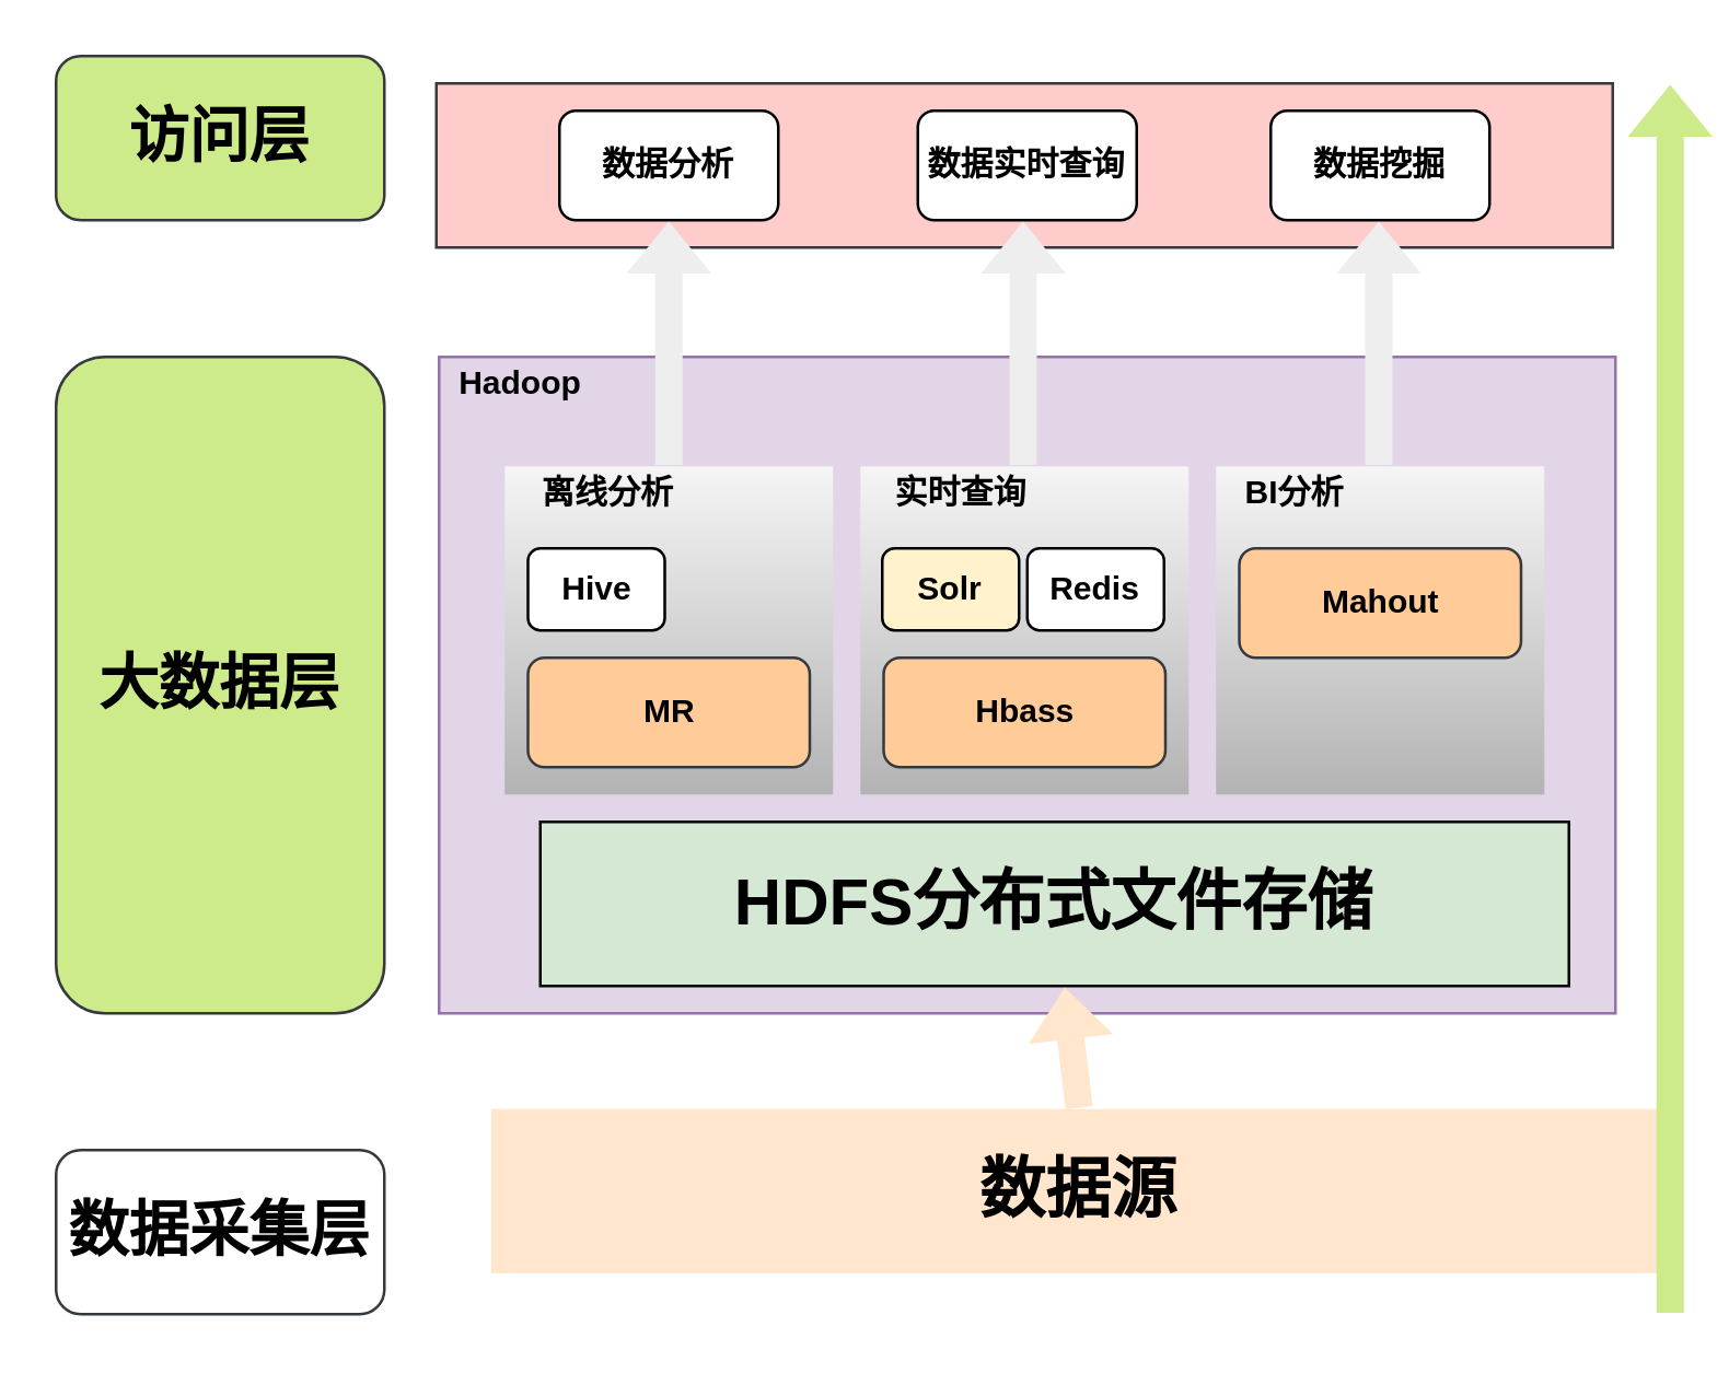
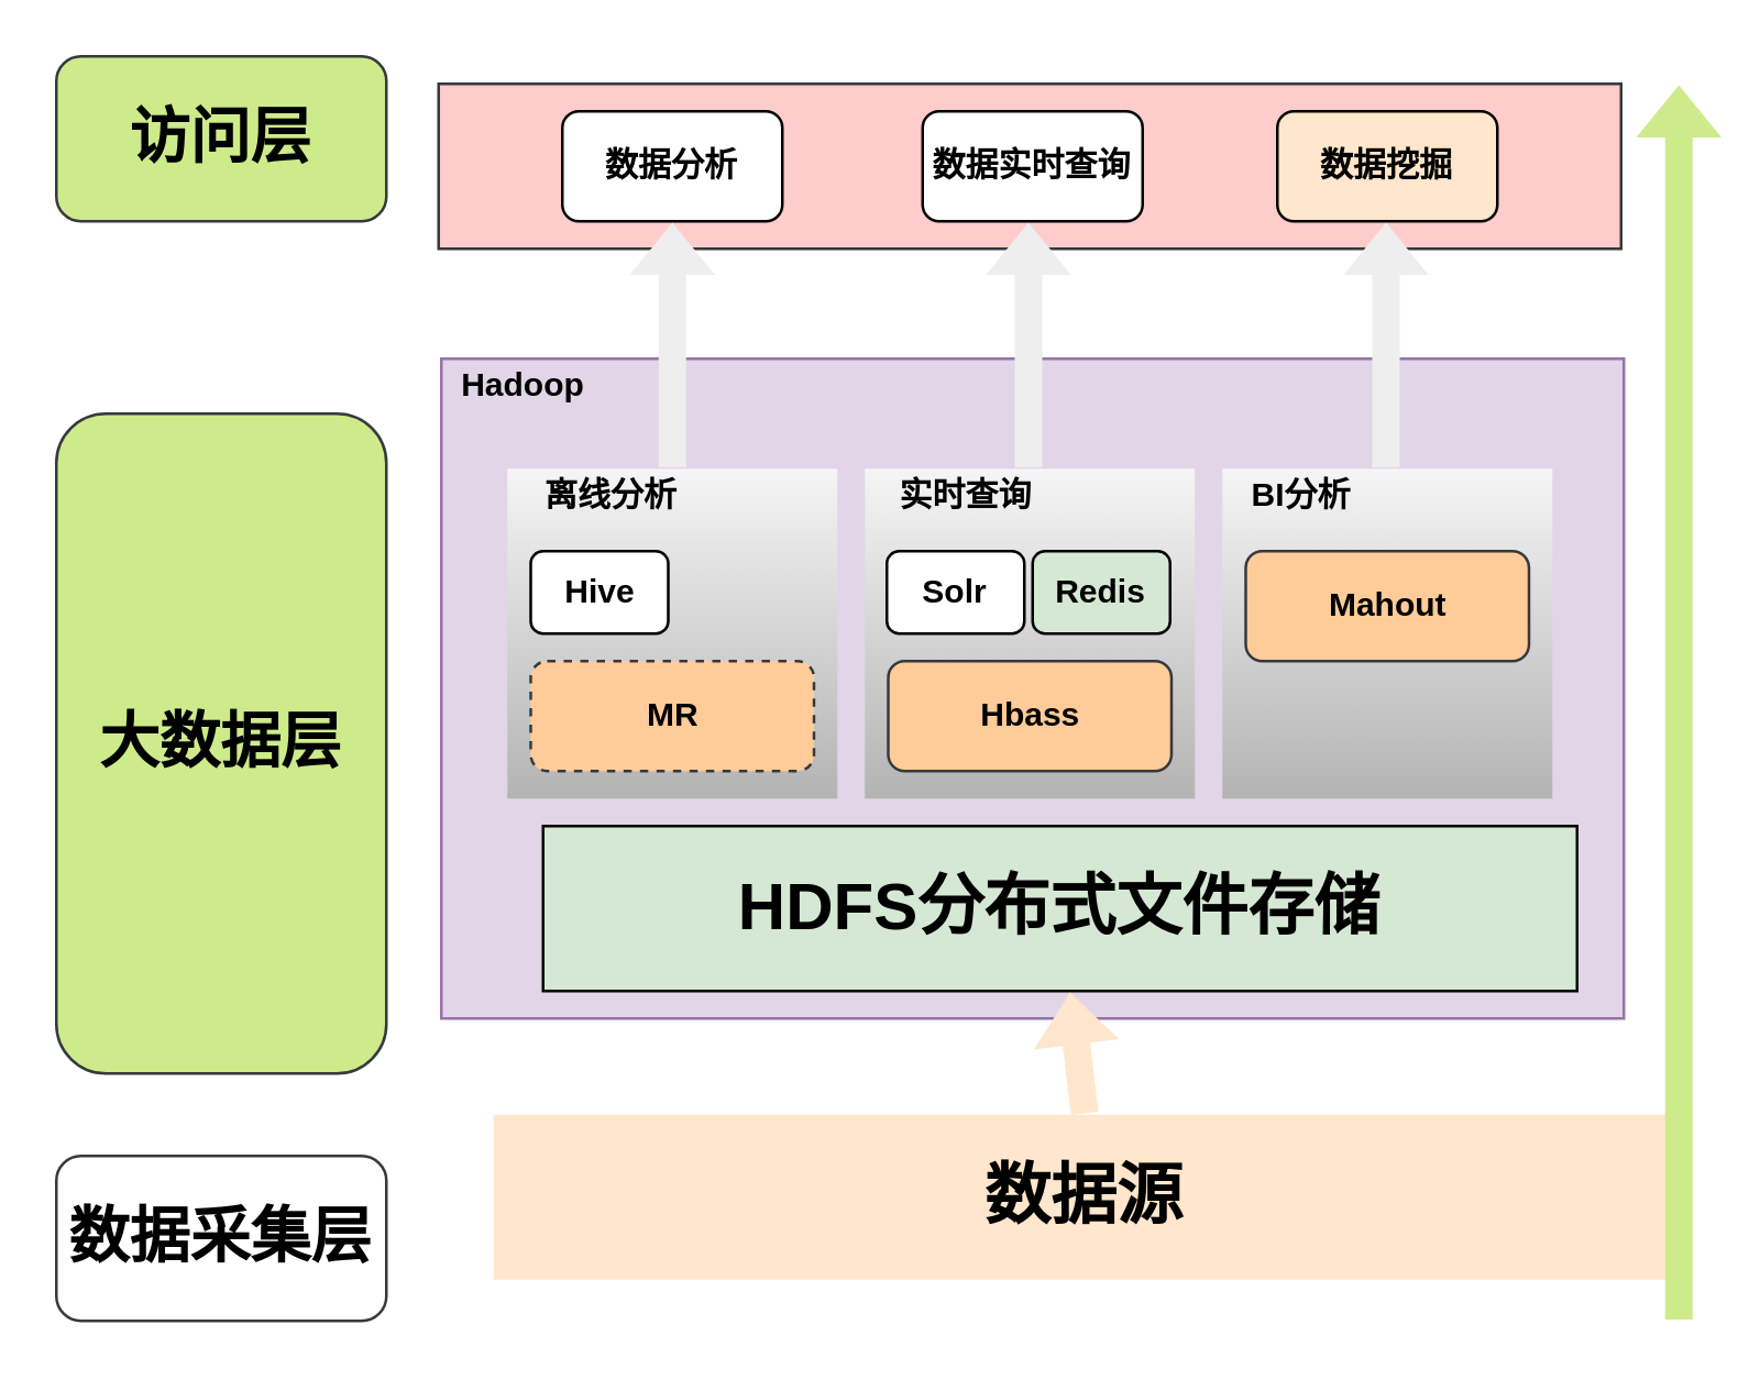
- <mxCell id="22" value="数据挖掘" style="rounded=1;whiteSpace=wrap;html=1;strokeColor=#000000;fontStyle=1" parent="1" vertex="1"><mxGeometry x="464" y="40" width="80" height="40" as="geometry" /></mxCell>
+ <mxCell id="22" value="数据挖掘" style="rounded=1;whiteSpace=wrap;html=1;strokeColor=#000000;fontStyle=1;fillColor=#ffe6cc;" parent="1" vertex="1"><mxGeometry x="464" y="40" width="80" height="40" as="geometry" /></mxCell>
- <mxCell id="17" value="Solr" style="rounded=1;whiteSpace=wrap;html=1;strokeColor=#000000;fontStyle=1;fillColor=#fff2cc;" parent="1" vertex="1"><mxGeometry x="322" y="200" width="50" height="30" as="geometry" /></mxCell>
+ <mxCell id="17" value="Solr" style="rounded=1;whiteSpace=wrap;html=1;strokeColor=#000000;fontStyle=1" parent="1" vertex="1"><mxGeometry x="322" y="200" width="50" height="30" as="geometry" /></mxCell>
- <mxCell id="18" value="Redis" style="rounded=1;whiteSpace=wrap;html=1;strokeColor=#000000;fontStyle=1" parent="1" vertex="1"><mxGeometry x="375" y="200" width="50" height="30" as="geometry" /></mxCell>
+ <mxCell id="18" value="Redis" style="rounded=1;whiteSpace=wrap;html=1;strokeColor=#000000;fontStyle=1;fillColor=#d5e8d4;" parent="1" vertex="1"><mxGeometry x="375" y="200" width="50" height="30" as="geometry" /></mxCell>
- <mxCell id="27" value="大数据层" style="rounded=1;whiteSpace=wrap;html=1;strokeColor=#36393d;fillColor=#cdeb8b;fontStyle=1;fontSize=22;" parent="1" vertex="1"><mxGeometry x="20" y="130" width="120" height="240" as="geometry" /></mxCell>
+ <mxCell id="27" value="大数据层" style="rounded=1;whiteSpace=wrap;html=1;strokeColor=#36393d;fillColor=#cdeb8b;fontStyle=1;fontSize=22;" parent="1" vertex="1"><mxGeometry x="20" y="150" width="120" height="240" as="geometry" /></mxCell>
- <mxCell id="13" value="MR" style="rounded=1;whiteSpace=wrap;html=1;strokeColor=#36393d;fillColor=#ffcc99;fontStyle=1" parent="1" vertex="1"><mxGeometry x="192.5" y="240" width="103" height="40" as="geometry" /></mxCell>
+ <mxCell id="13" value="MR" style="rounded=1;whiteSpace=wrap;html=1;strokeColor=#36393d;fillColor=#ffcc99;fontStyle=1;dashed=1;" parent="1" vertex="1"><mxGeometry x="192.5" y="240" width="103" height="40" as="geometry" /></mxCell>
